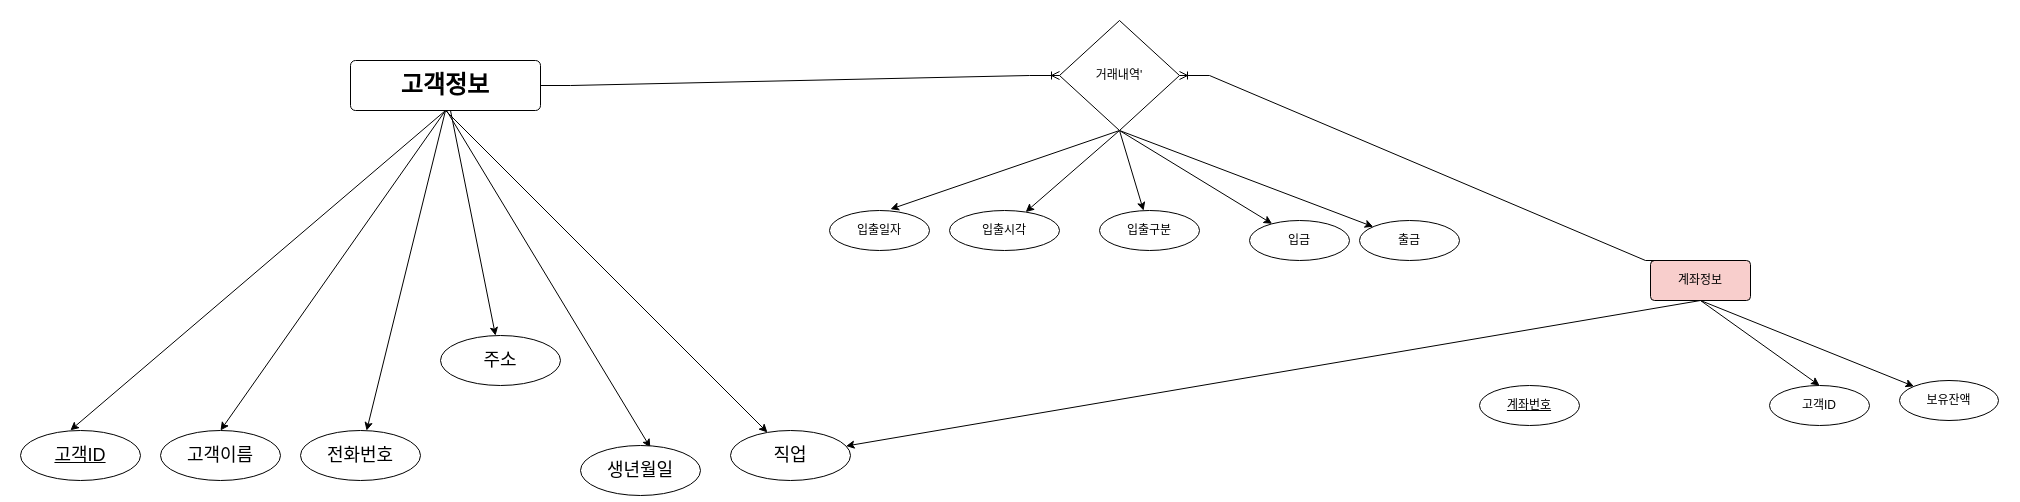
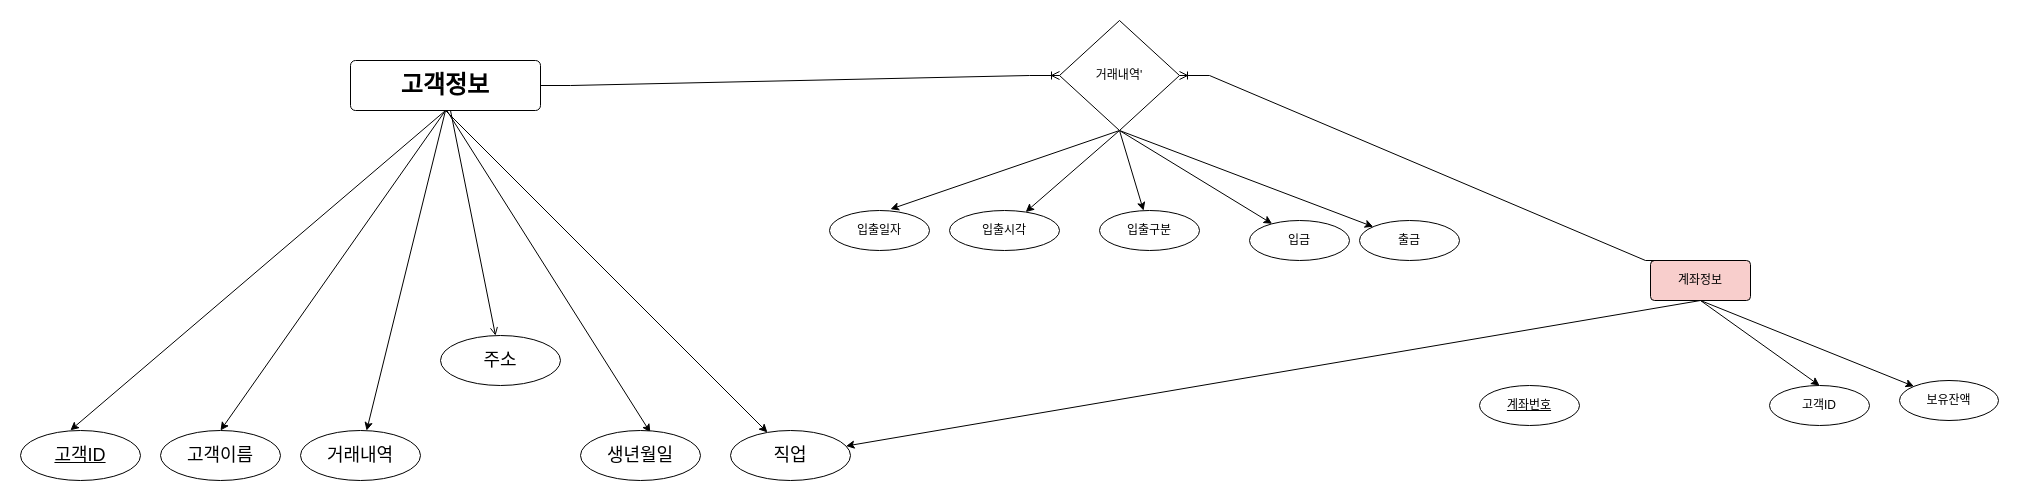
- <mxCell id="7" style="rounded=1;orthogonalLoop=1;jettySize=auto;html=1;labelBackgroundColor=none;fontColor=default;" parent="1" source="8" target="12" edge="1"><mxGeometry relative="1" as="geometry" /></mxCell>
+ <mxCell id="7" style="rounded=1;orthogonalLoop=1;jettySize=auto;html=1;labelBackgroundColor=none;fontColor=default;endArrow=open;" parent="1" source="8" target="12" edge="1"><mxGeometry relative="1" as="geometry" /></mxCell>
- <mxCell id="11" value="&lt;font style=&quot;font-size: 18px;&quot;&gt;전화번호&lt;/font&gt;" style="ellipse;whiteSpace=wrap;html=1;align=center;labelBackgroundColor=none;rounded=1;" parent="1" vertex="1"><mxGeometry x="300" y="430" width="120" height="50" as="geometry" /></mxCell>
+ <mxCell id="11" value="&lt;font style=&quot;font-size: 18px;&quot;&gt;거래내역&lt;/font&gt;" style="ellipse;whiteSpace=wrap;html=1;align=center;labelBackgroundColor=none;rounded=1;" parent="1" vertex="1"><mxGeometry x="300" y="430" width="120" height="50" as="geometry" /></mxCell>
- <mxCell id="13" value="&lt;span style=&quot;font-size: 18px;&quot;&gt;생년월일&lt;/span&gt;" style="ellipse;whiteSpace=wrap;html=1;align=center;labelBackgroundColor=none;rounded=1;" parent="1" vertex="1"><mxGeometry x="580" y="445" width="120" height="50" as="geometry" /></mxCell>
+ <mxCell id="13" value="&lt;span style=&quot;font-size: 18px;&quot;&gt;생년월일&lt;/span&gt;" style="ellipse;whiteSpace=wrap;html=1;align=center;labelBackgroundColor=none;rounded=1;" parent="1" vertex="1"><mxGeometry x="580" y="430" width="120" height="50" as="geometry" /></mxCell>
